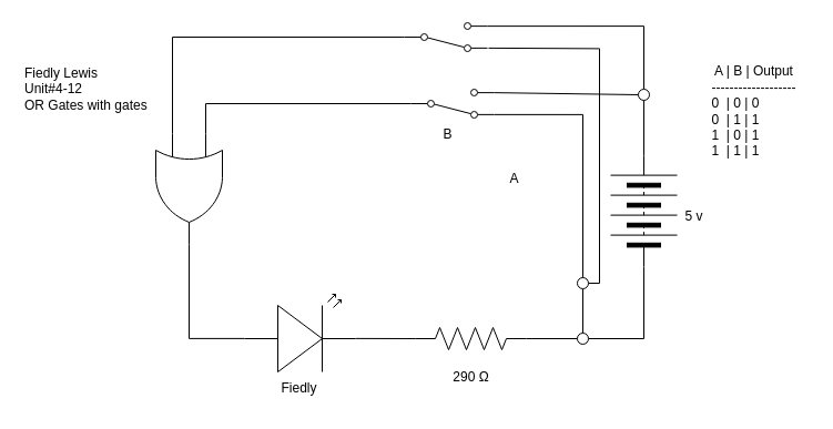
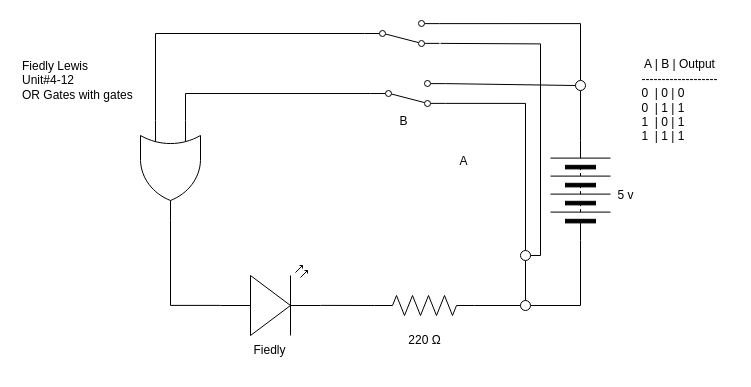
- <mxCell id="7" value="290 Ω" style="text;html=1;align=center;verticalAlign=middle;resizable=0;points=[];autosize=1;strokeColor=none;fillColor=none;" parent="1" vertex="1"><mxGeometry x="394" y="325" width="60" height="30" as="geometry" /></mxCell>
+ <mxCell id="7" value="220 Ω" style="text;html=1;align=center;verticalAlign=middle;resizable=0;points=[];autosize=1;strokeColor=none;fillColor=none;" parent="1" vertex="1"><mxGeometry x="394" y="325" width="60" height="30" as="geometry" /></mxCell>
